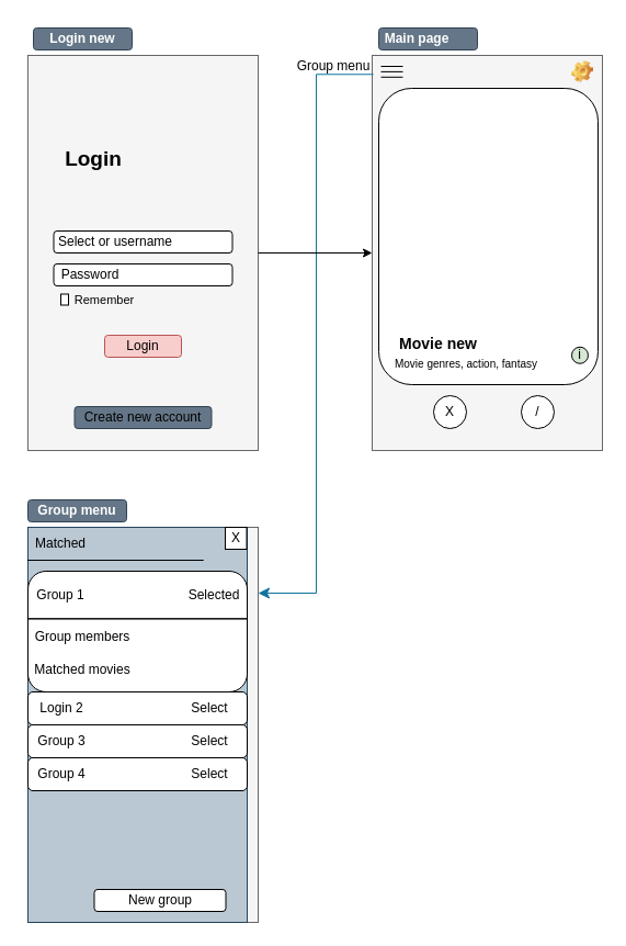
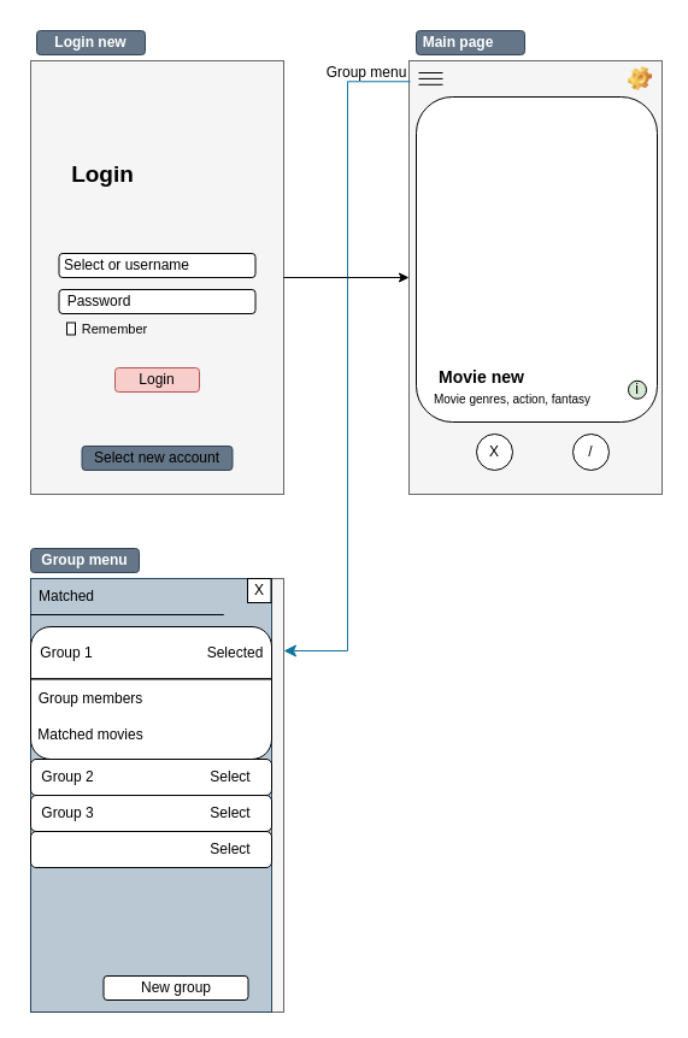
- <mxCell id="15" value="Create new account" style="text;html=1;strokeColor=none;fillColor=none;align=center;verticalAlign=middle;whiteSpace=wrap;rounded=0;" vertex="1" parent="1"><mxGeometry x="70" y="365" width="120" height="30" as="geometry" /></mxCell>
+ <mxCell id="15" value="Select new account" style="text;html=1;strokeColor=none;fillColor=none;align=center;verticalAlign=middle;whiteSpace=wrap;rounded=0;" vertex="1" parent="1"><mxGeometry x="70" y="365" width="120" height="30" as="geometry" /></mxCell>
- <mxCell id="48" value="Login 2" style="text;html=1;strokeColor=none;fillColor=none;align=center;verticalAlign=middle;whiteSpace=wrap;rounded=0;" vertex="1" parent="46"><mxGeometry x="0.5" y="-10" width="60" height="30" as="geometry" /></mxCell>
+ <mxCell id="48" value="Group 2" style="text;html=1;strokeColor=none;fillColor=none;align=center;verticalAlign=middle;whiteSpace=wrap;rounded=0;" vertex="1" parent="46"><mxGeometry x="0.5" y="-10" width="60" height="30" as="geometry" /></mxCell>
- <mxCell id="55" value="Group 4" style="text;html=1;strokeColor=none;fillColor=none;align=center;verticalAlign=middle;whiteSpace=wrap;rounded=0;" vertex="1" parent="53"><mxGeometry x="0.5" width="60" height="30" as="geometry" /></mxCell>
